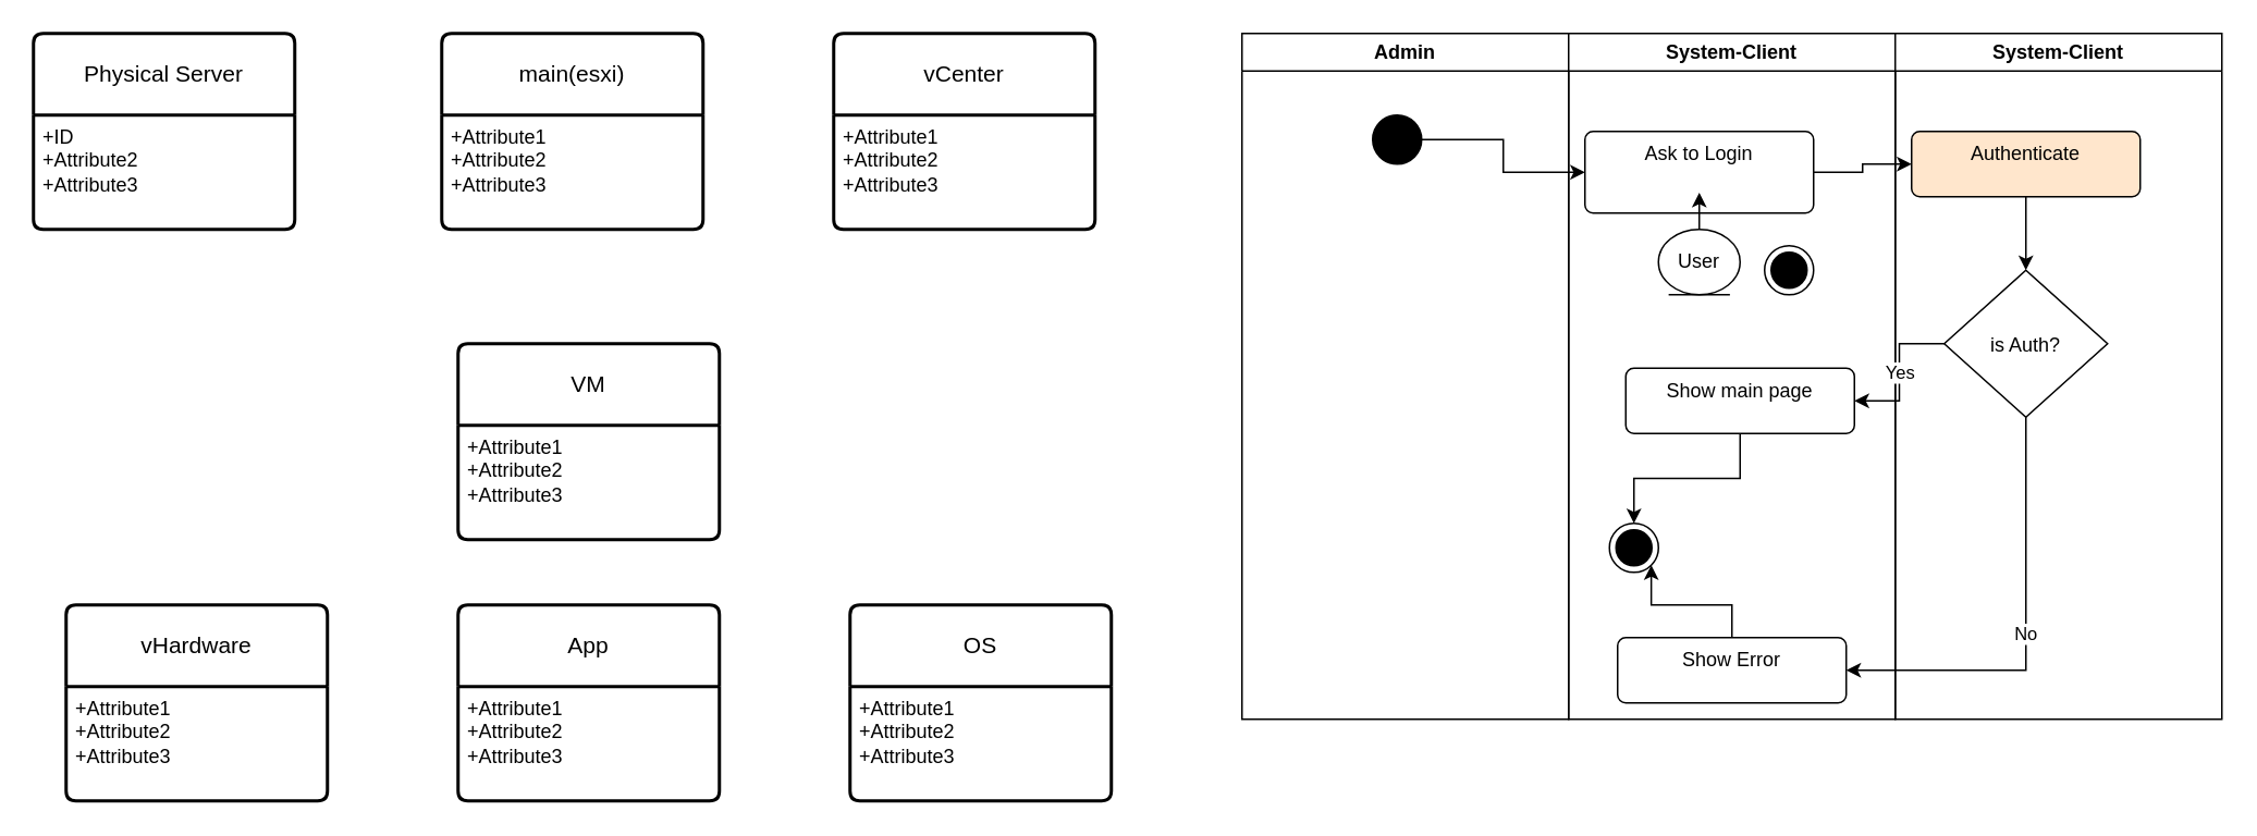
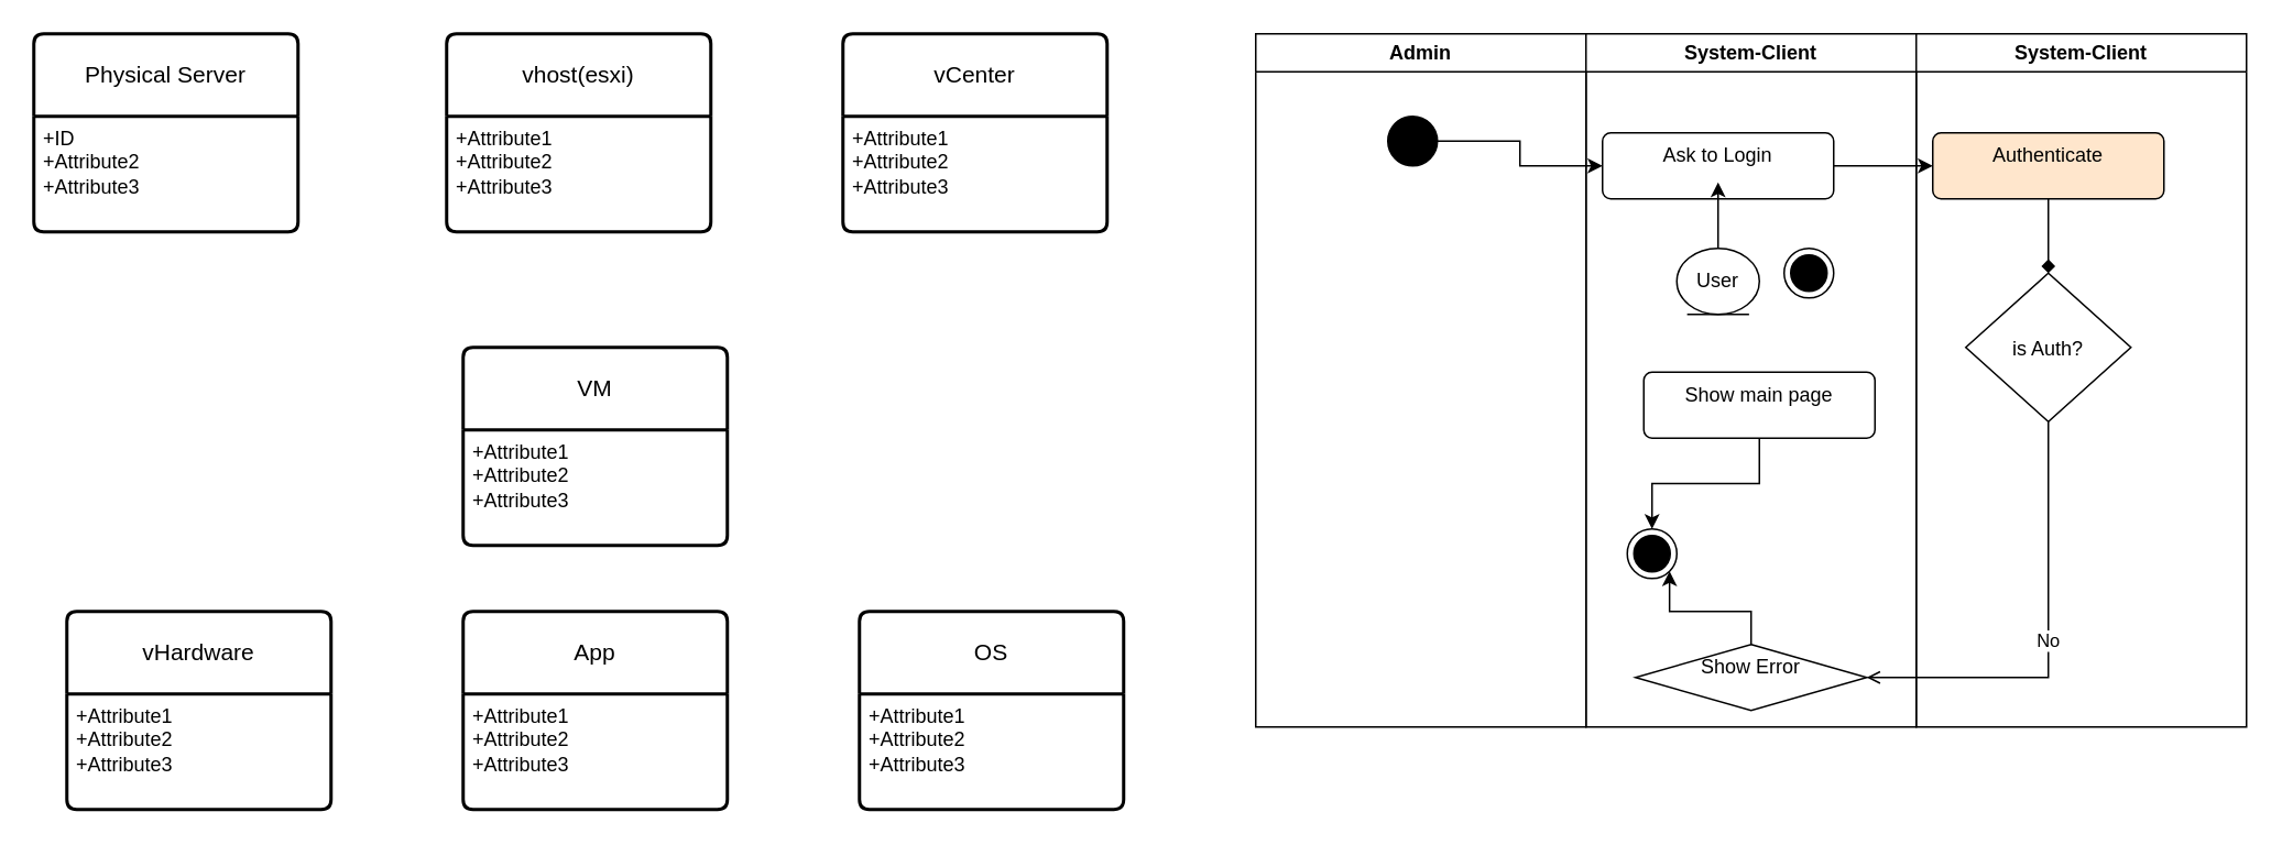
- <mxCell id="6" value="main(esxi)" style="swimlane;childLayout=stackLayout;horizontal=1;startSize=50;horizontalStack=0;rounded=1;fontSize=14;fontStyle=0;strokeWidth=2;resizeParent=0;resizeLast=1;shadow=0;dashed=0;align=center;arcSize=4;whiteSpace=wrap;html=1;" parent="1" vertex="1"><mxGeometry x="270" y="20" width="160" height="120" as="geometry" /></mxCell>
+ <mxCell id="6" value="vhost(esxi)" style="swimlane;childLayout=stackLayout;horizontal=1;startSize=50;horizontalStack=0;rounded=1;fontSize=14;fontStyle=0;strokeWidth=2;resizeParent=0;resizeLast=1;shadow=0;dashed=0;align=center;arcSize=4;whiteSpace=wrap;html=1;" parent="1" vertex="1"><mxGeometry x="270" y="20" width="160" height="120" as="geometry" /></mxCell>
- <mxCell id="20" value="Ask to Login" style="html=1;align=center;verticalAlign=top;rounded=1;absoluteArcSize=1;arcSize=10;dashed=0;whiteSpace=wrap;" vertex="1" parent="19"><mxGeometry x="10" y="60" width="140" height="50" as="geometry" /></mxCell>
+ <mxCell id="20" value="Ask to Login" style="html=1;align=center;verticalAlign=top;rounded=1;absoluteArcSize=1;arcSize=10;dashed=0;whiteSpace=wrap;" vertex="1" parent="19"><mxGeometry x="10" y="60" width="140" height="40" as="geometry" /></mxCell>
- <mxCell id="30" value="" style="edgeStyle=orthogonalEdgeStyle;rounded=0;orthogonalLoop=1;jettySize=auto;html=1;" edge="1" parent="29" source="31" target="32"><mxGeometry relative="1" as="geometry" /></mxCell>
+ <mxCell id="30" value="" style="edgeStyle=orthogonalEdgeStyle;rounded=0;orthogonalLoop=1;jettySize=auto;html=1;endArrow=diamond;" edge="1" parent="29" source="31" target="32"><mxGeometry relative="1" as="geometry" /></mxCell>
- <mxCell id="23" value="User" style="ellipse;shape=umlEntity;whiteSpace=wrap;html=1;" vertex="1" parent="19"><mxGeometry x="55" y="120" width="50" height="40" as="geometry" /></mxCell>
+ <mxCell id="23" value="User" style="ellipse;shape=umlEntity;whiteSpace=wrap;html=1;" vertex="1" parent="19"><mxGeometry x="55" y="130" width="50" height="40" as="geometry" /></mxCell>
- <mxCell id="34" value="Yes" style="edgeStyle=orthogonalEdgeStyle;rounded=0;orthogonalLoop=1;jettySize=auto;html=1;" edge="1" parent="16" source="32" target="21"><mxGeometry relative="1" as="geometry" /></mxCell>
- <mxCell id="24" value="Show Error" style="html=1;align=center;verticalAlign=top;rounded=1;absoluteArcSize=1;arcSize=10;dashed=0;whiteSpace=wrap;" vertex="1" parent="19"><mxGeometry x="30" y="370" width="140" height="40" as="geometry" /></mxCell>
+ <mxCell id="24" value="Show Error" style="rhombus;html=1;align=center;verticalAlign=top;absoluteArcSize=1;arcSize=10;dashed=0;whiteSpace=wrap;" vertex="1" parent="19"><mxGeometry x="30" y="370" width="140" height="40" as="geometry" /></mxCell>
- <mxCell id="35" value="No" style="edgeStyle=orthogonalEdgeStyle;rounded=0;orthogonalLoop=1;jettySize=auto;html=1;entryX=1;entryY=0.5;entryDx=0;entryDy=0;" edge="1" parent="16" source="32" target="24"><mxGeometry relative="1" as="geometry"><Array as="points"><mxPoint x="480" y="390" /></Array></mxGeometry></mxCell>
+ <mxCell id="35" value="No" style="edgeStyle=orthogonalEdgeStyle;rounded=0;orthogonalLoop=1;jettySize=auto;html=1;entryX=1;entryY=0.5;entryDx=0;entryDy=0;endArrow=open;" edge="1" parent="16" source="32" target="24"><mxGeometry relative="1" as="geometry"><Array as="points"><mxPoint x="480" y="390" /></Array></mxGeometry></mxCell>
